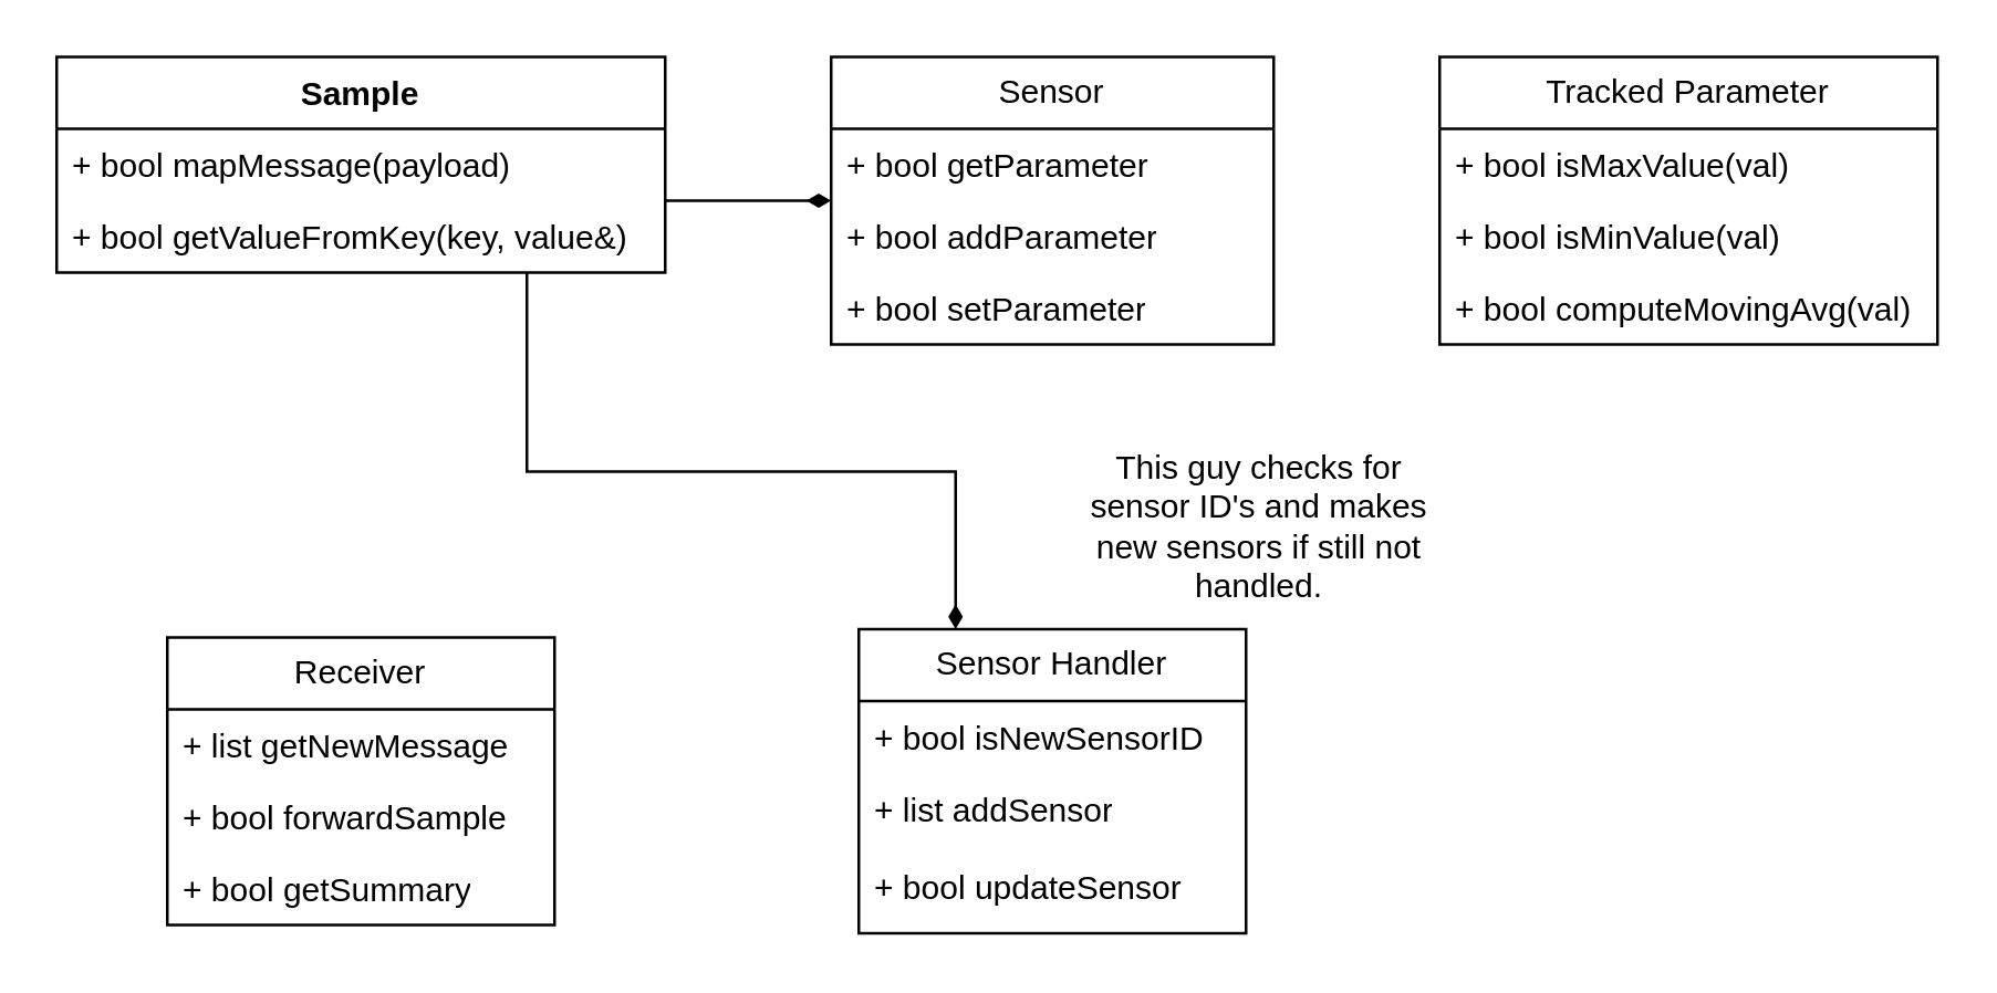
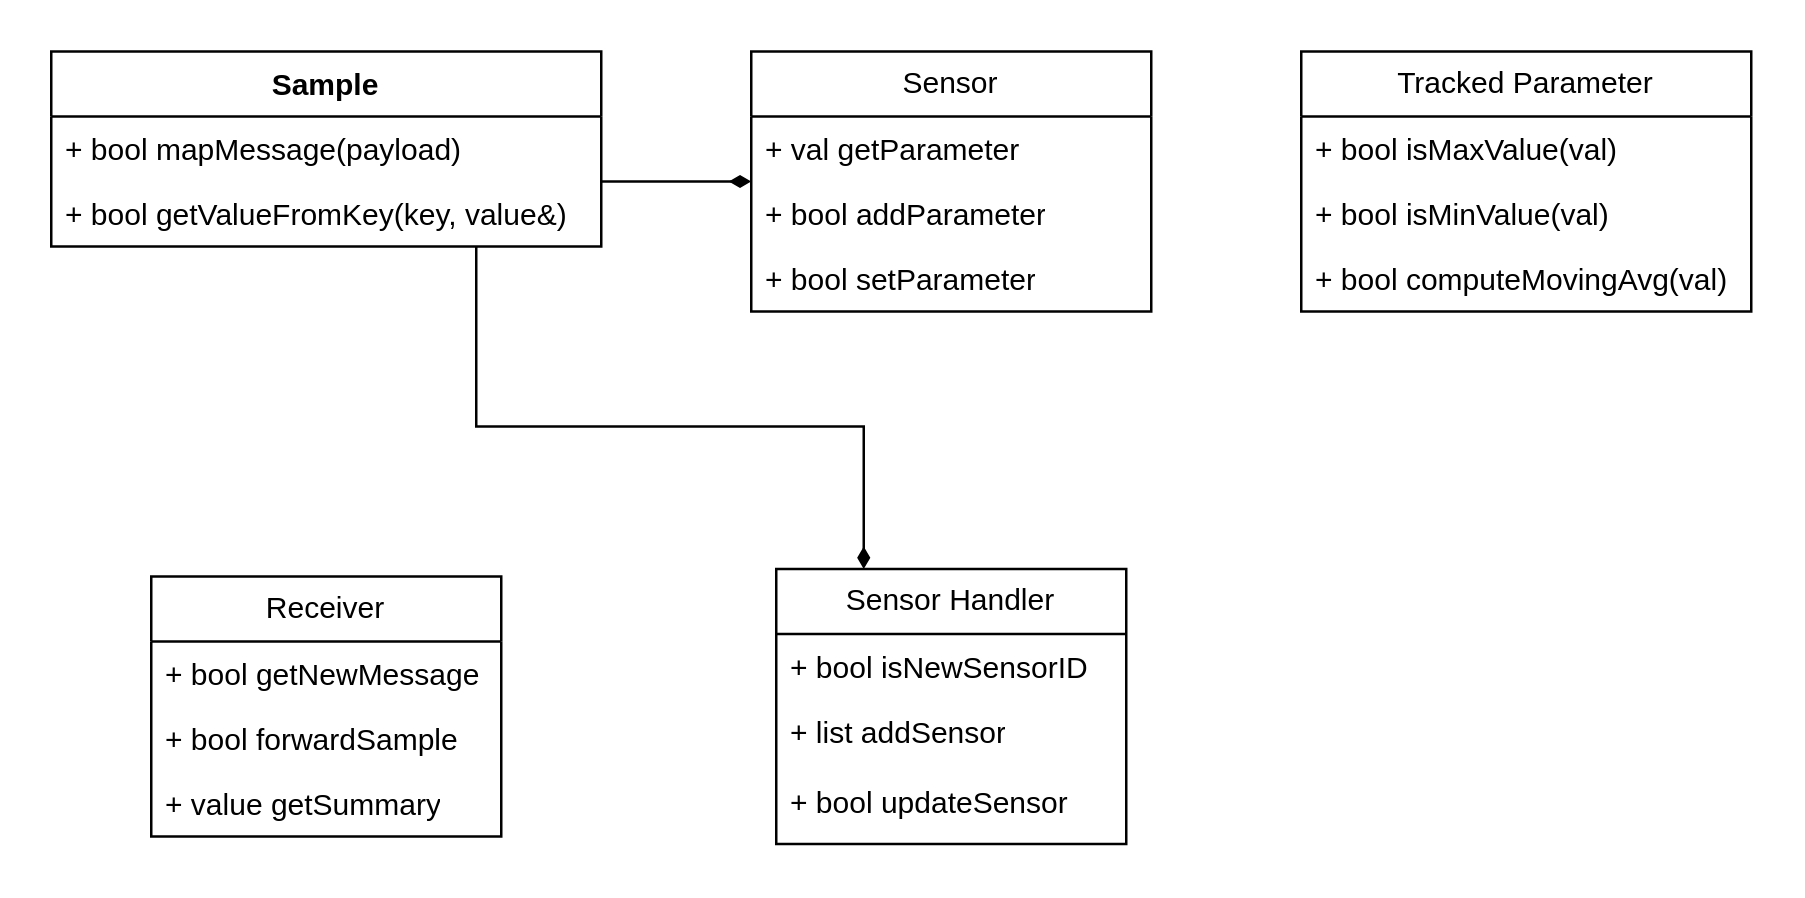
- <mxCell id="7" value="+ bool getParameter" style="text;strokeColor=none;fillColor=none;align=left;verticalAlign=top;spacingLeft=4;spacingRight=4;overflow=hidden;rotatable=0;points=[[0,0.5],[1,0.5]];portConstraint=eastwest;whiteSpace=wrap;html=1;" parent="6" vertex="1"><mxGeometry y="26" width="160" height="26" as="geometry" /></mxCell>
+ <mxCell id="7" value="+ val getParameter" style="text;strokeColor=none;fillColor=none;align=left;verticalAlign=top;spacingLeft=4;spacingRight=4;overflow=hidden;rotatable=0;points=[[0,0.5],[1,0.5]];portConstraint=eastwest;whiteSpace=wrap;html=1;" parent="6" vertex="1"><mxGeometry y="26" width="160" height="26" as="geometry" /></mxCell>
- <mxCell id="18" value="This guy checks for sensor ID's and makes new sensors if still not handled." style="text;html=1;strokeColor=none;fillColor=none;align=center;verticalAlign=middle;whiteSpace=wrap;rounded=0;" parent="1" vertex="1"><mxGeometry x="390" y="160" width="130" height="60" as="geometry" /></mxCell>
- <mxCell id="3" value="&lt;div&gt;+ list getNewMessage&lt;/div&gt;" style="text;strokeColor=none;fillColor=none;align=left;verticalAlign=top;spacingLeft=4;spacingRight=4;overflow=hidden;rotatable=0;points=[[0,0.5],[1,0.5]];portConstraint=eastwest;whiteSpace=wrap;html=1;" parent="2" vertex="1"><mxGeometry y="26" width="140" height="26" as="geometry" /></mxCell>
+ <mxCell id="3" value="&lt;div&gt;+ bool getNewMessage&lt;/div&gt;" style="text;strokeColor=none;fillColor=none;align=left;verticalAlign=top;spacingLeft=4;spacingRight=4;overflow=hidden;rotatable=0;points=[[0,0.5],[1,0.5]];portConstraint=eastwest;whiteSpace=wrap;html=1;" parent="2" vertex="1"><mxGeometry y="26" width="140" height="26" as="geometry" /></mxCell>
- <mxCell id="5" value="+ bool getSummary" style="text;strokeColor=none;fillColor=none;align=left;verticalAlign=top;spacingLeft=4;spacingRight=4;overflow=hidden;rotatable=0;points=[[0,0.5],[1,0.5]];portConstraint=eastwest;whiteSpace=wrap;html=1;" parent="2" vertex="1"><mxGeometry y="78" width="140" height="26" as="geometry" /></mxCell>
+ <mxCell id="5" value="+ value getSummary" style="text;strokeColor=none;fillColor=none;align=left;verticalAlign=top;spacingLeft=4;spacingRight=4;overflow=hidden;rotatable=0;points=[[0,0.5],[1,0.5]];portConstraint=eastwest;whiteSpace=wrap;html=1;" parent="2" vertex="1"><mxGeometry y="78" width="140" height="26" as="geometry" /></mxCell>
